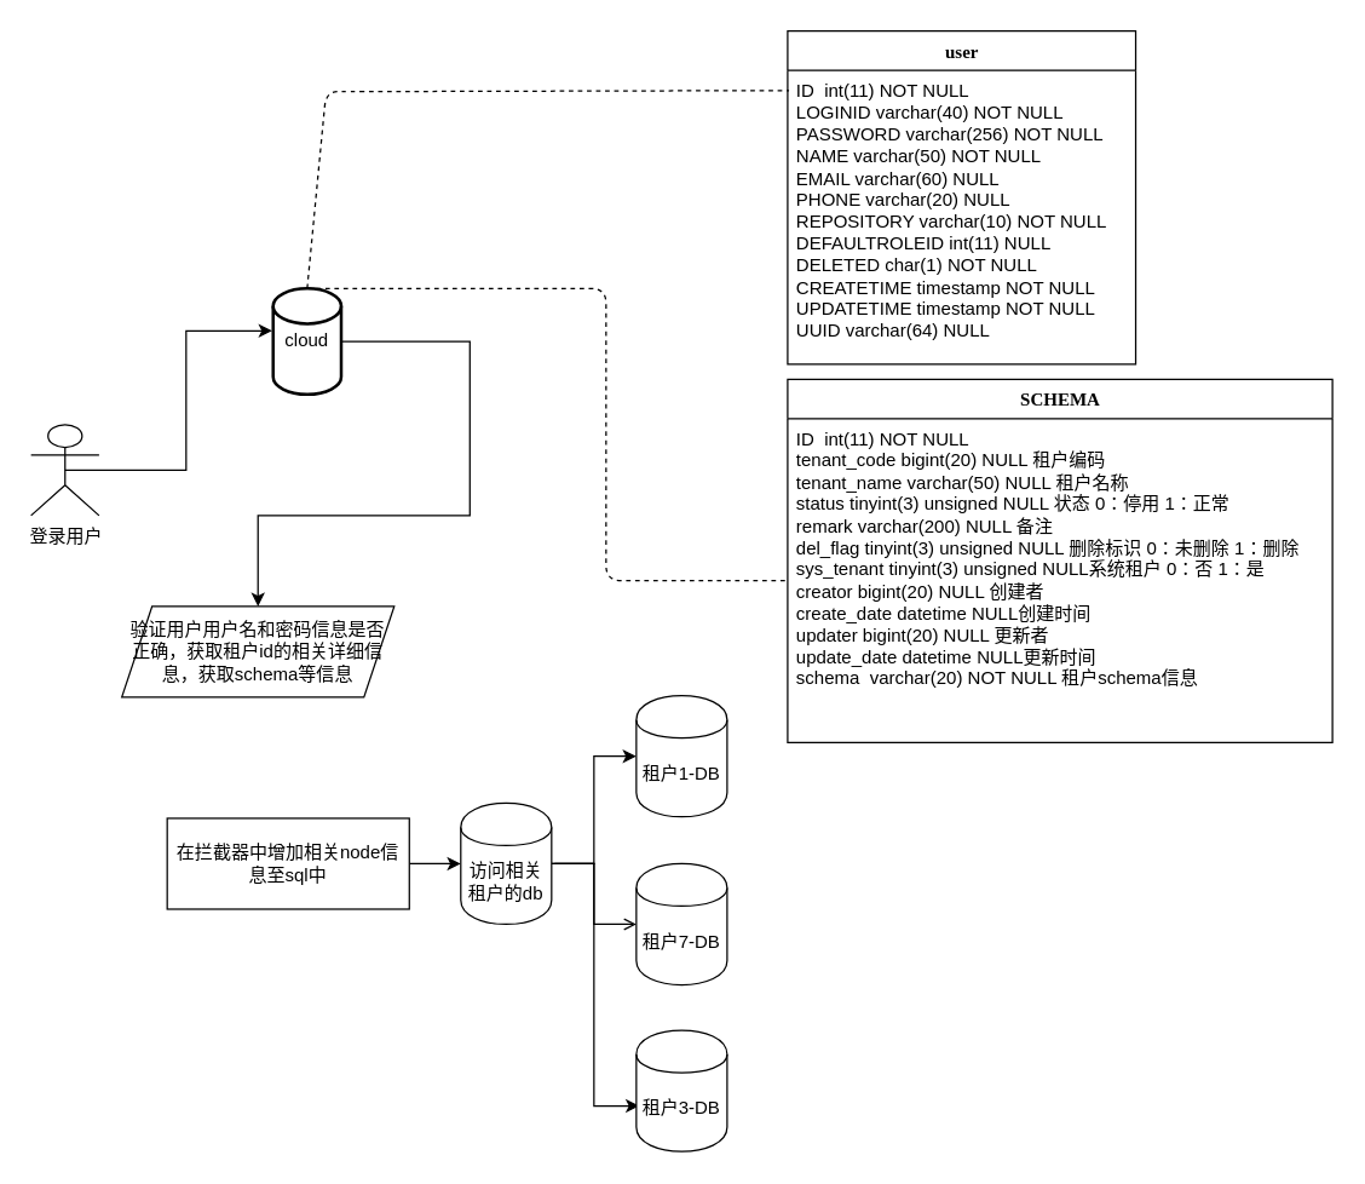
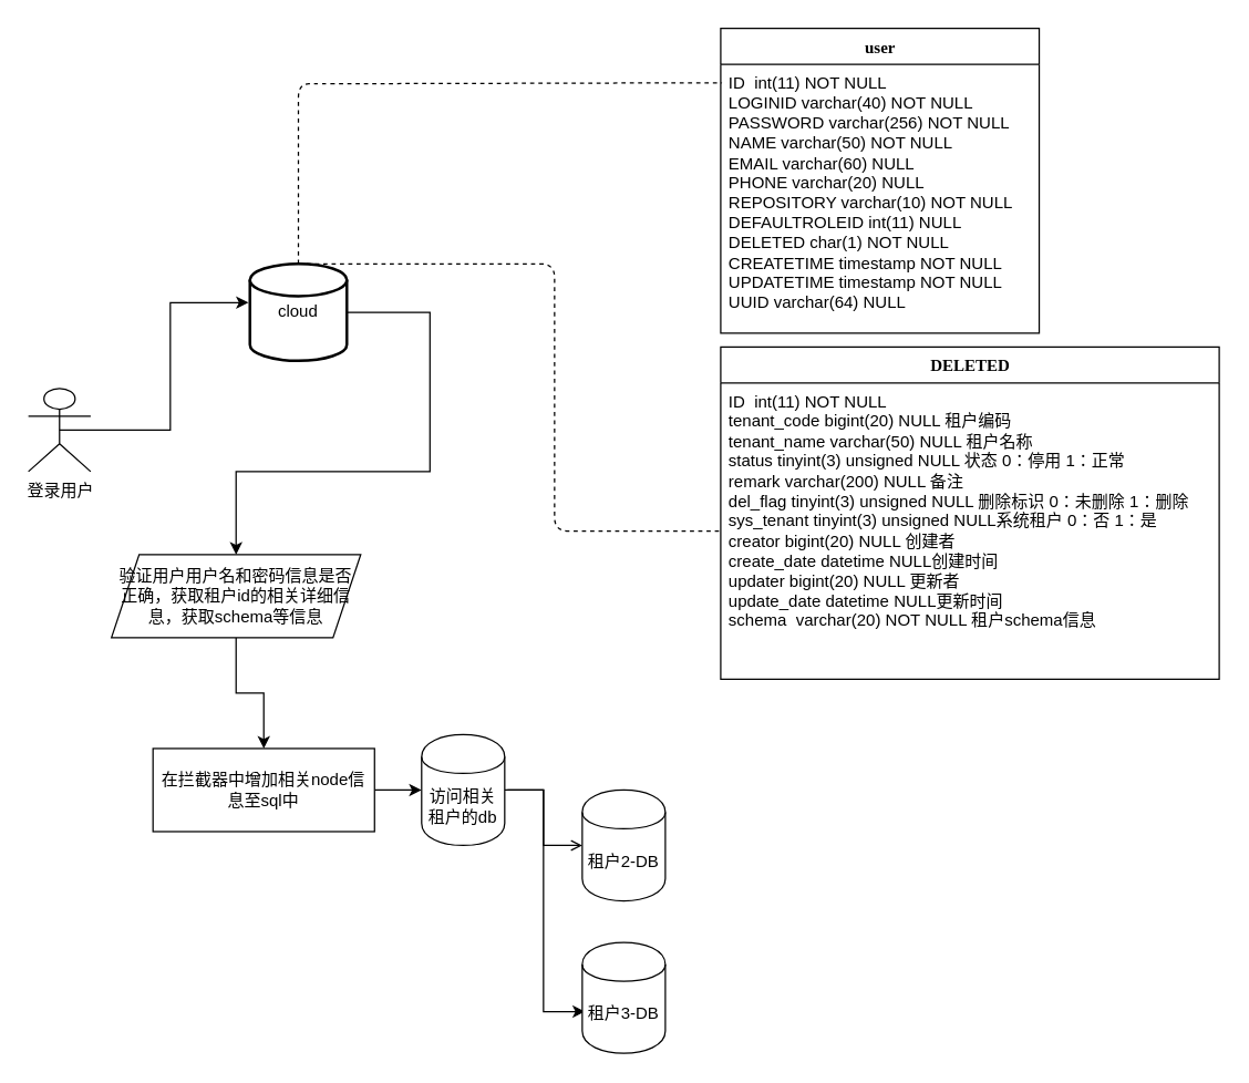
- <mxCell id="14" value="cloud" style="strokeWidth=2;html=1;shape=mxgraph.flowchart.database;whiteSpace=wrap;" vertex="1" parent="1"><mxGeometry x="180" y="190" width="45" height="70" as="geometry" /></mxCell>
+ <mxCell id="14" value="cloud" style="strokeWidth=2;html=1;shape=mxgraph.flowchart.database;whiteSpace=wrap;" vertex="1" parent="1"><mxGeometry x="180" y="190" width="70" height="70" as="geometry" /></mxCell>
- <mxCell id="20" value="SCHEMA" style="swimlane;html=1;fontStyle=1;align=center;verticalAlign=top;childLayout=stackLayout;horizontal=1;startSize=26;horizontalStack=0;resizeParent=1;resizeLast=0;collapsible=1;marginBottom=0;swimlaneFillColor=#ffffff;rounded=0;shadow=0;comic=0;labelBackgroundColor=none;strokeWidth=1;fillColor=none;fontFamily=Verdana;fontSize=12" vertex="1" parent="1"><mxGeometry x="520" y="250" width="360" height="240" as="geometry"><mxRectangle x="570" y="60" width="60" height="26" as="alternateBounds" /></mxGeometry></mxCell>
+ <mxCell id="20" value="DELETED" style="swimlane;html=1;fontStyle=1;align=center;verticalAlign=top;childLayout=stackLayout;horizontal=1;startSize=26;horizontalStack=0;resizeParent=1;resizeLast=0;collapsible=1;marginBottom=0;swimlaneFillColor=#ffffff;rounded=0;shadow=0;comic=0;labelBackgroundColor=none;strokeWidth=1;fillColor=none;fontFamily=Verdana;fontSize=12" vertex="1" parent="1"><mxGeometry x="520" y="250" width="360" height="240" as="geometry"><mxRectangle x="570" y="60" width="60" height="26" as="alternateBounds" /></mxGeometry></mxCell>
- <mxCell id="10" value="租户1-DB" style="shape=cylinder;whiteSpace=wrap;html=1;boundedLbl=1;backgroundOutline=1;" vertex="1" parent="1"><mxGeometry x="420" y="459" width="60" height="80" as="geometry" /></mxCell>
+ <mxCell id="2" value="" style="edgeStyle=orthogonalEdgeStyle;rounded=0;orthogonalLoop=1;jettySize=auto;html=1;" edge="1" parent="1" source="3" target="5"><mxGeometry relative="1" as="geometry" /></mxCell>
- <mxCell id="6" value="" style="edgeStyle=orthogonalEdgeStyle;rounded=0;orthogonalLoop=1;jettySize=auto;html=1;" edge="1" parent="1" source="9" target="10"><mxGeometry relative="1" as="geometry" /></mxCell>
- <mxCell id="11" value="租户7-DB" style="shape=cylinder;whiteSpace=wrap;html=1;boundedLbl=1;backgroundOutline=1;" vertex="1" parent="1"><mxGeometry x="420" y="570" width="60" height="80" as="geometry" /></mxCell>
+ <mxCell id="11" value="租户2-DB" style="shape=cylinder;whiteSpace=wrap;html=1;boundedLbl=1;backgroundOutline=1;" vertex="1" parent="1"><mxGeometry x="420" y="570" width="60" height="80" as="geometry" /></mxCell>
